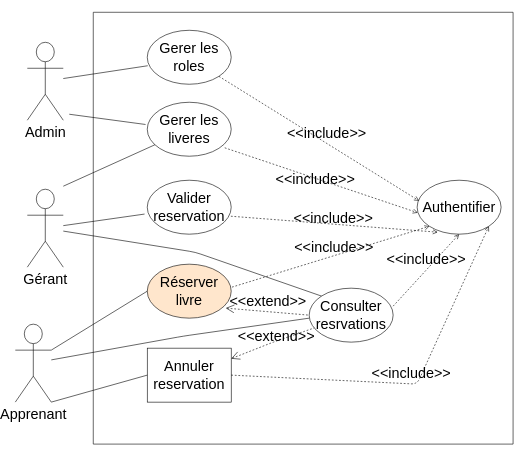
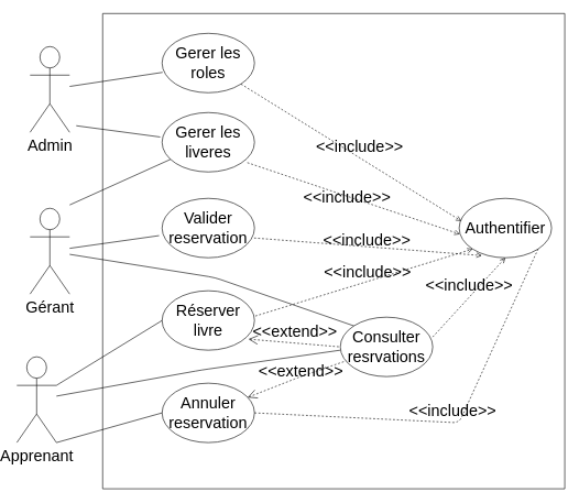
- <mxCell id="18" value="&amp;lt;&amp;lt;include&amp;gt;&amp;gt;" style="edgeStyle=none;html=1;endArrow=open;verticalAlign=bottom;dashed=1;labelBackgroundColor=none;fontSize=24;exitX=1;exitY=0.5;exitDx=0;exitDy=0;entryX=1;entryY=1;entryDx=0;entryDy=0;" edge="1" parent="3" source="9" target="4"><mxGeometry width="160" relative="1" as="geometry"><mxPoint x="360" y="360" as="sourcePoint" /><mxPoint x="520" y="360" as="targetPoint" /><Array as="points"><mxPoint x="540" y="620" /></Array></mxGeometry></mxCell>
+ <mxCell id="18" value="&amp;lt;&amp;lt;include&amp;gt;&amp;gt;" style="edgeStyle=none;html=1;endArrow=none;verticalAlign=bottom;dashed=1;labelBackgroundColor=none;fontSize=24;exitX=1;exitY=0.5;exitDx=0;exitDy=0;entryX=1;entryY=1;entryDx=0;entryDy=0;" edge="1" parent="3" source="9" target="4"><mxGeometry width="160" relative="1" as="geometry"><mxPoint x="360" y="360" as="sourcePoint" /><mxPoint x="520" y="360" as="targetPoint" /><Array as="points"><mxPoint x="540" y="620" /></Array></mxGeometry></mxCell>
- <mxCell id="8" value="&lt;font style=&quot;font-size: 24px;&quot;&gt;Réserver livre&lt;/font&gt;" style="ellipse;whiteSpace=wrap;html=1;fillColor=#ffe6cc;" vertex="1" parent="3"><mxGeometry x="90" y="420" width="140" height="90" as="geometry" /></mxCell>
+ <mxCell id="8" value="&lt;font style=&quot;font-size: 24px;&quot;&gt;Réserver livre&lt;/font&gt;" style="ellipse;whiteSpace=wrap;html=1;" vertex="1" parent="3"><mxGeometry x="90" y="420" width="140" height="90" as="geometry" /></mxCell>
- <mxCell id="9" value="&lt;font style=&quot;font-size: 24px;&quot;&gt;Annuler reservation&lt;/font&gt;" style="whiteSpace=wrap;html=1;rounded=0;" vertex="1" parent="3"><mxGeometry x="90" y="560" width="140" height="90" as="geometry" /></mxCell>
+ <mxCell id="9" value="&lt;font style=&quot;font-size: 24px;&quot;&gt;Annuler reservation&lt;/font&gt;" style="ellipse;whiteSpace=wrap;html=1;" vertex="1" parent="3"><mxGeometry x="90" y="560" width="140" height="90" as="geometry" /></mxCell>
